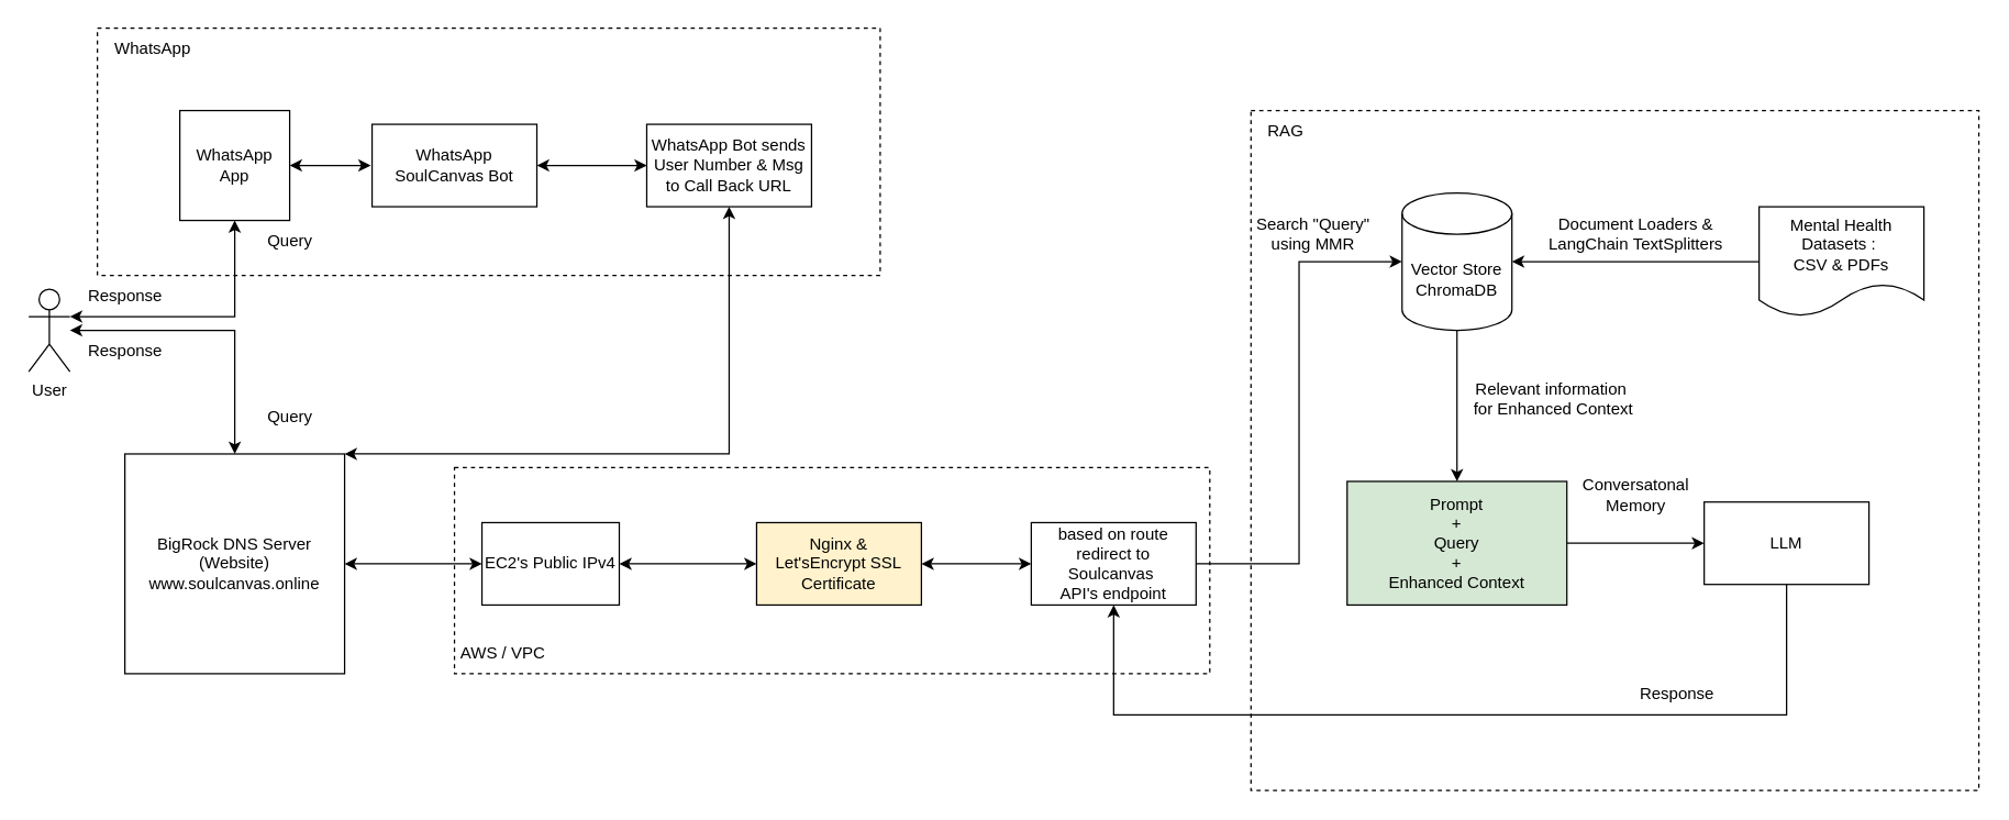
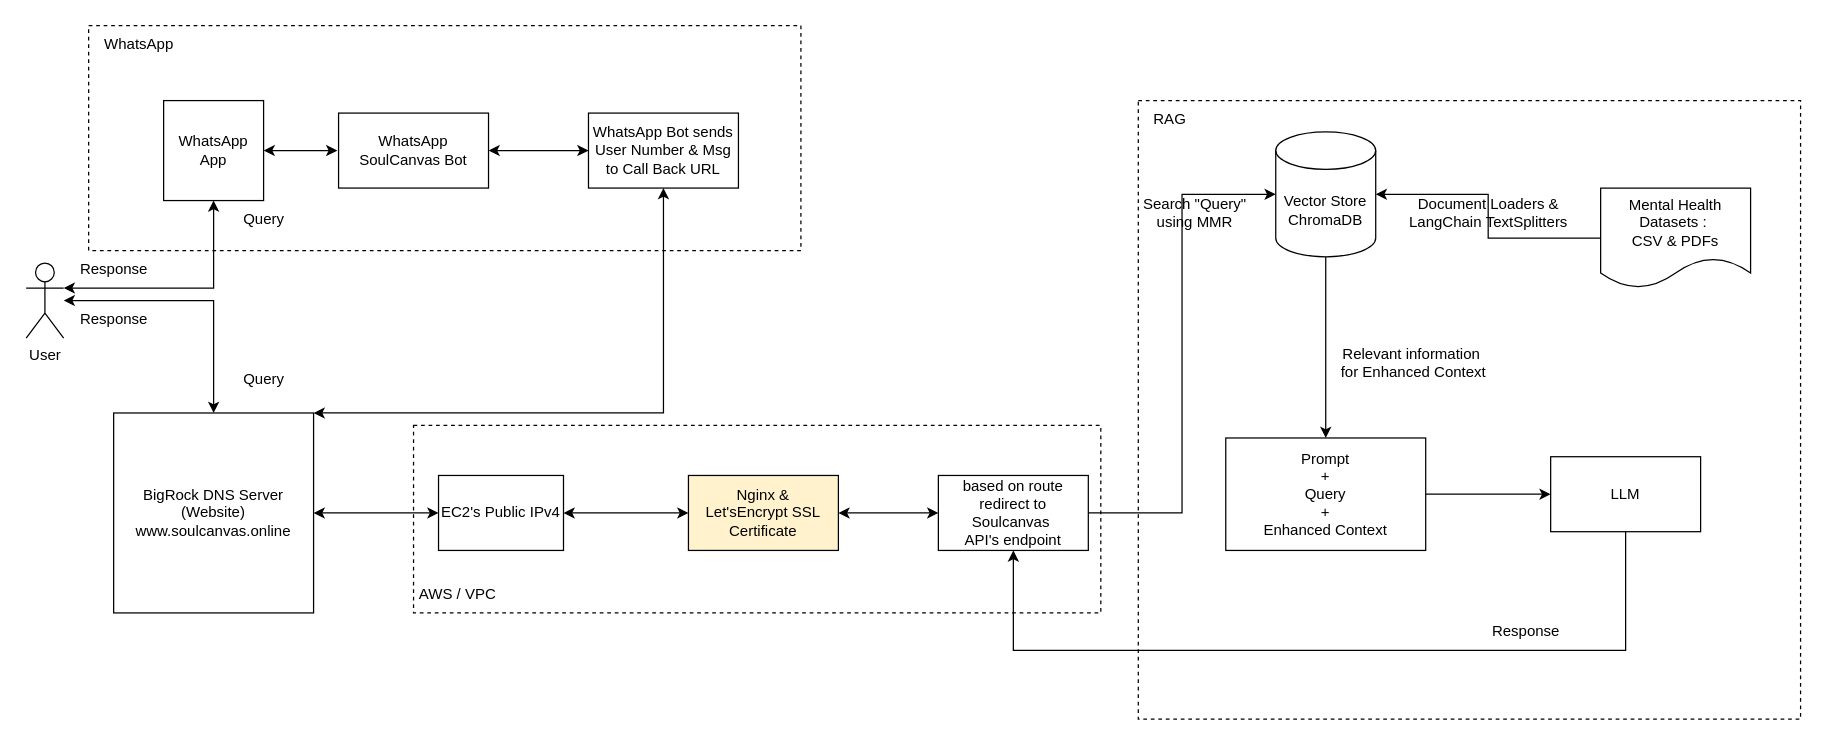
- <mxCell id="30" value="Vector Store ChromaDB" style="shape=cylinder3;whiteSpace=wrap;html=1;boundedLbl=1;backgroundOutline=1;size=15;" parent="1" vertex="1"><mxGeometry x="1020" y="140" width="80" height="100" as="geometry" /></mxCell>
+ <mxCell id="30" value="Vector Store ChromaDB" style="shape=cylinder3;whiteSpace=wrap;html=1;boundedLbl=1;backgroundOutline=1;size=15;" parent="1" vertex="1"><mxGeometry x="1020" y="105" width="80" height="100" as="geometry" /></mxCell>
- <mxCell id="39" value="Conversatonal&lt;div&gt;Memory&lt;/div&gt;" style="text;html=1;align=center;verticalAlign=middle;resizable=0;points=[];autosize=1;strokeColor=none;fillColor=none;" parent="1" vertex="1"><mxGeometry x="1140" y="340" width="100" height="40" as="geometry" /></mxCell>
- <mxCell id="35" value="Prompt&lt;div&gt;+&lt;/div&gt;&lt;div&gt;Query&lt;/div&gt;&lt;div&gt;+&lt;/div&gt;&lt;div&gt;Enhanced Context&lt;/div&gt;" style="rounded=0;whiteSpace=wrap;html=1;fillColor=#d5e8d4;" parent="1" vertex="1"><mxGeometry x="980" y="350" width="160" height="90" as="geometry" /></mxCell>
+ <mxCell id="35" value="Prompt&lt;div&gt;+&lt;/div&gt;&lt;div&gt;Query&lt;/div&gt;&lt;div&gt;+&lt;/div&gt;&lt;div&gt;Enhanced Context&lt;/div&gt;" style="rounded=0;whiteSpace=wrap;html=1;" parent="1" vertex="1"><mxGeometry x="980" y="350" width="160" height="90" as="geometry" /></mxCell>
